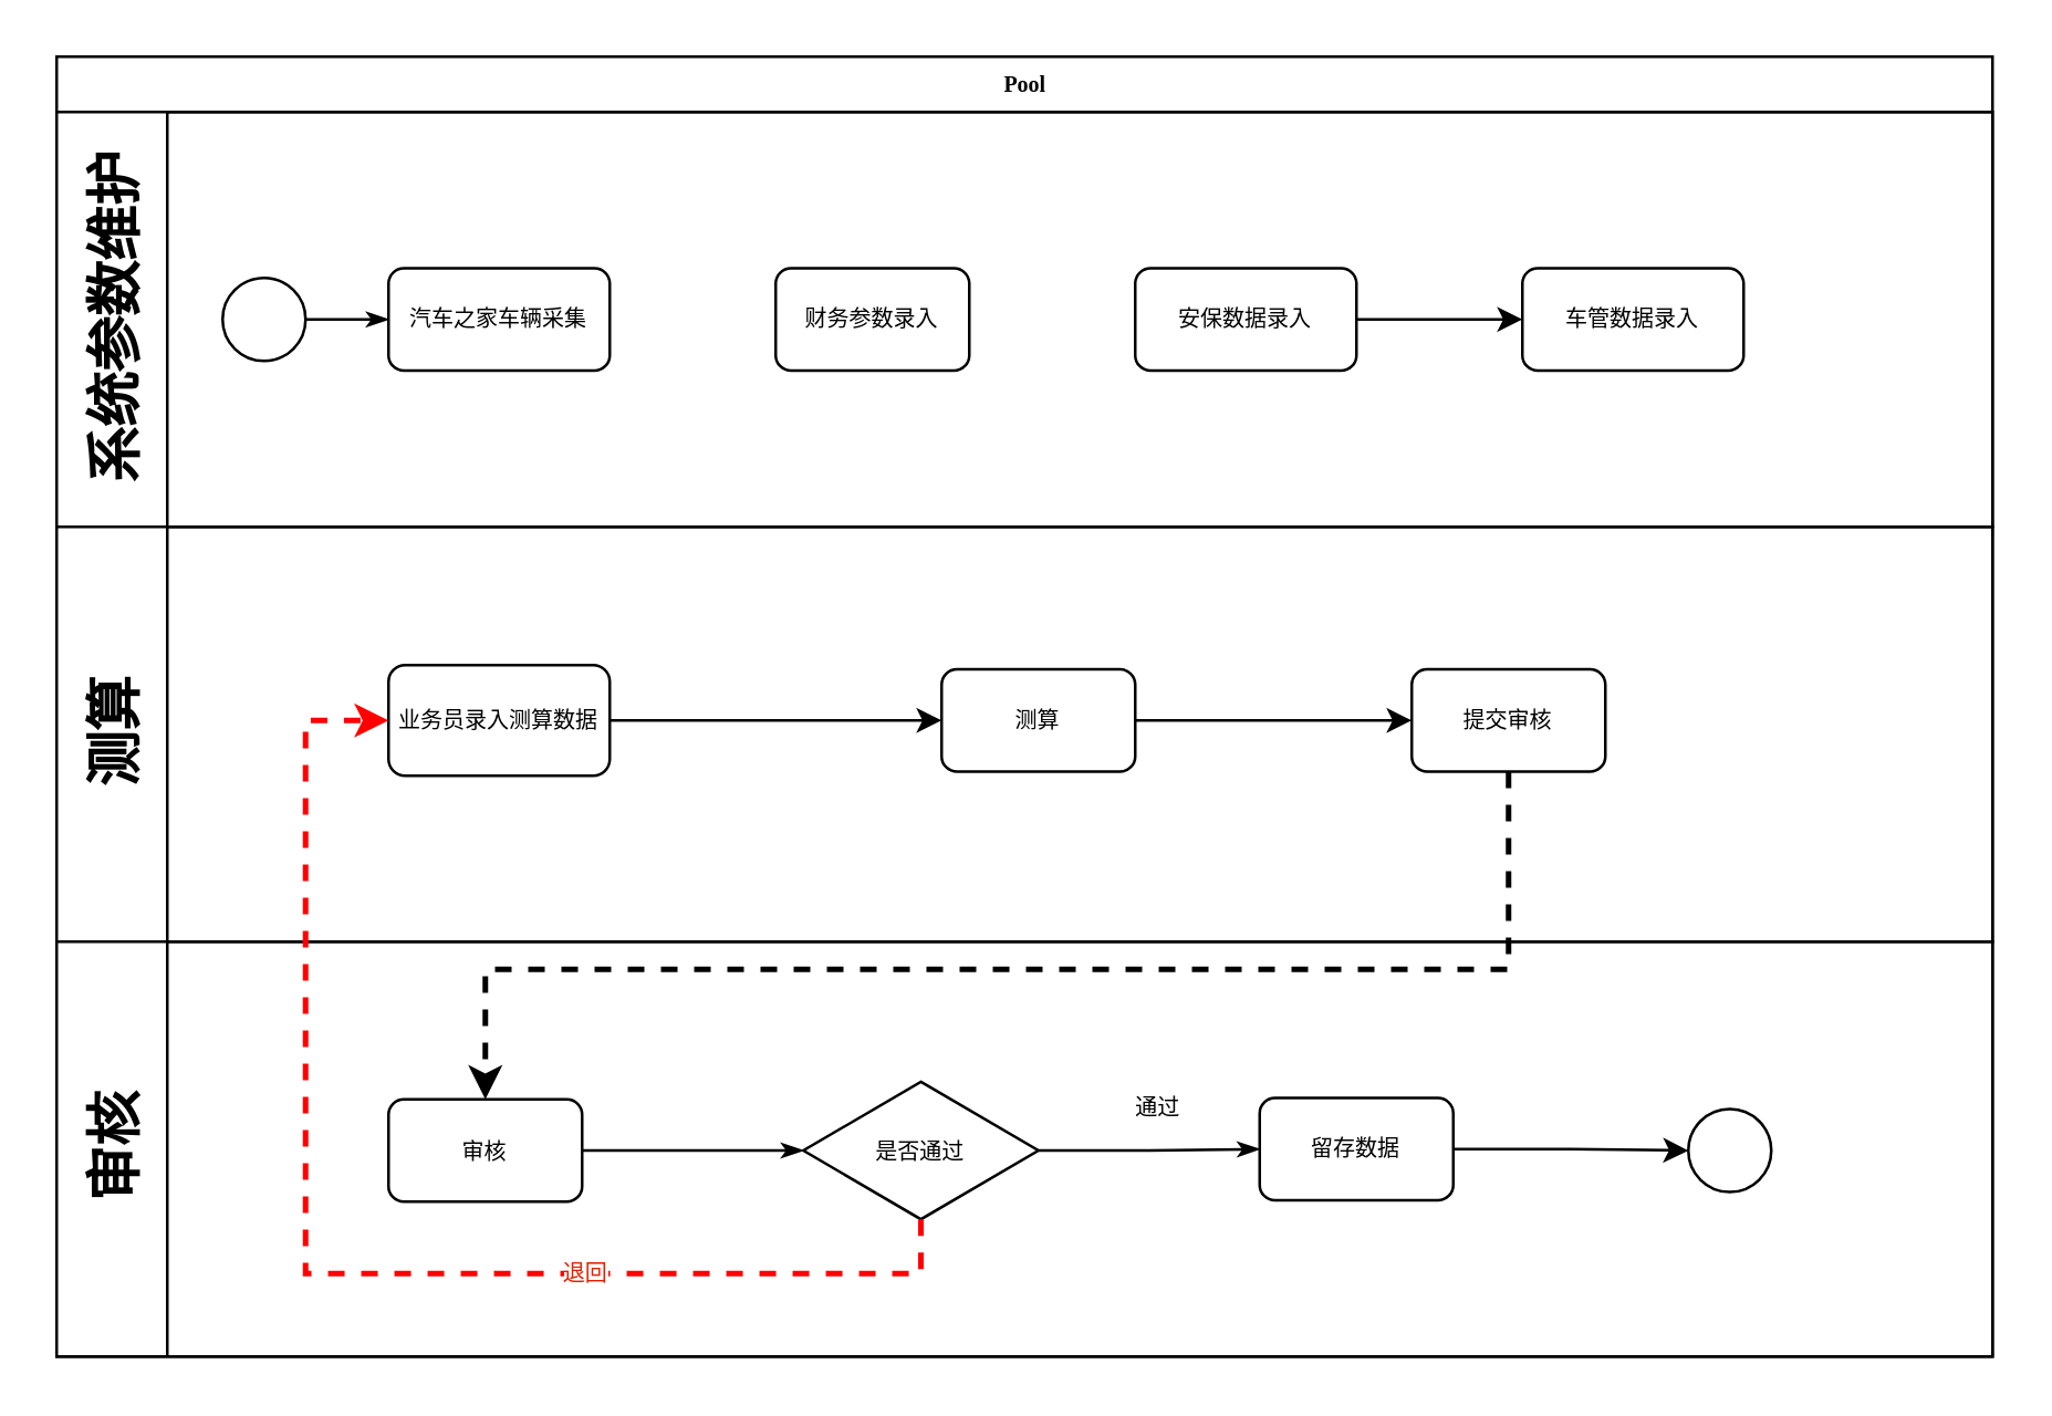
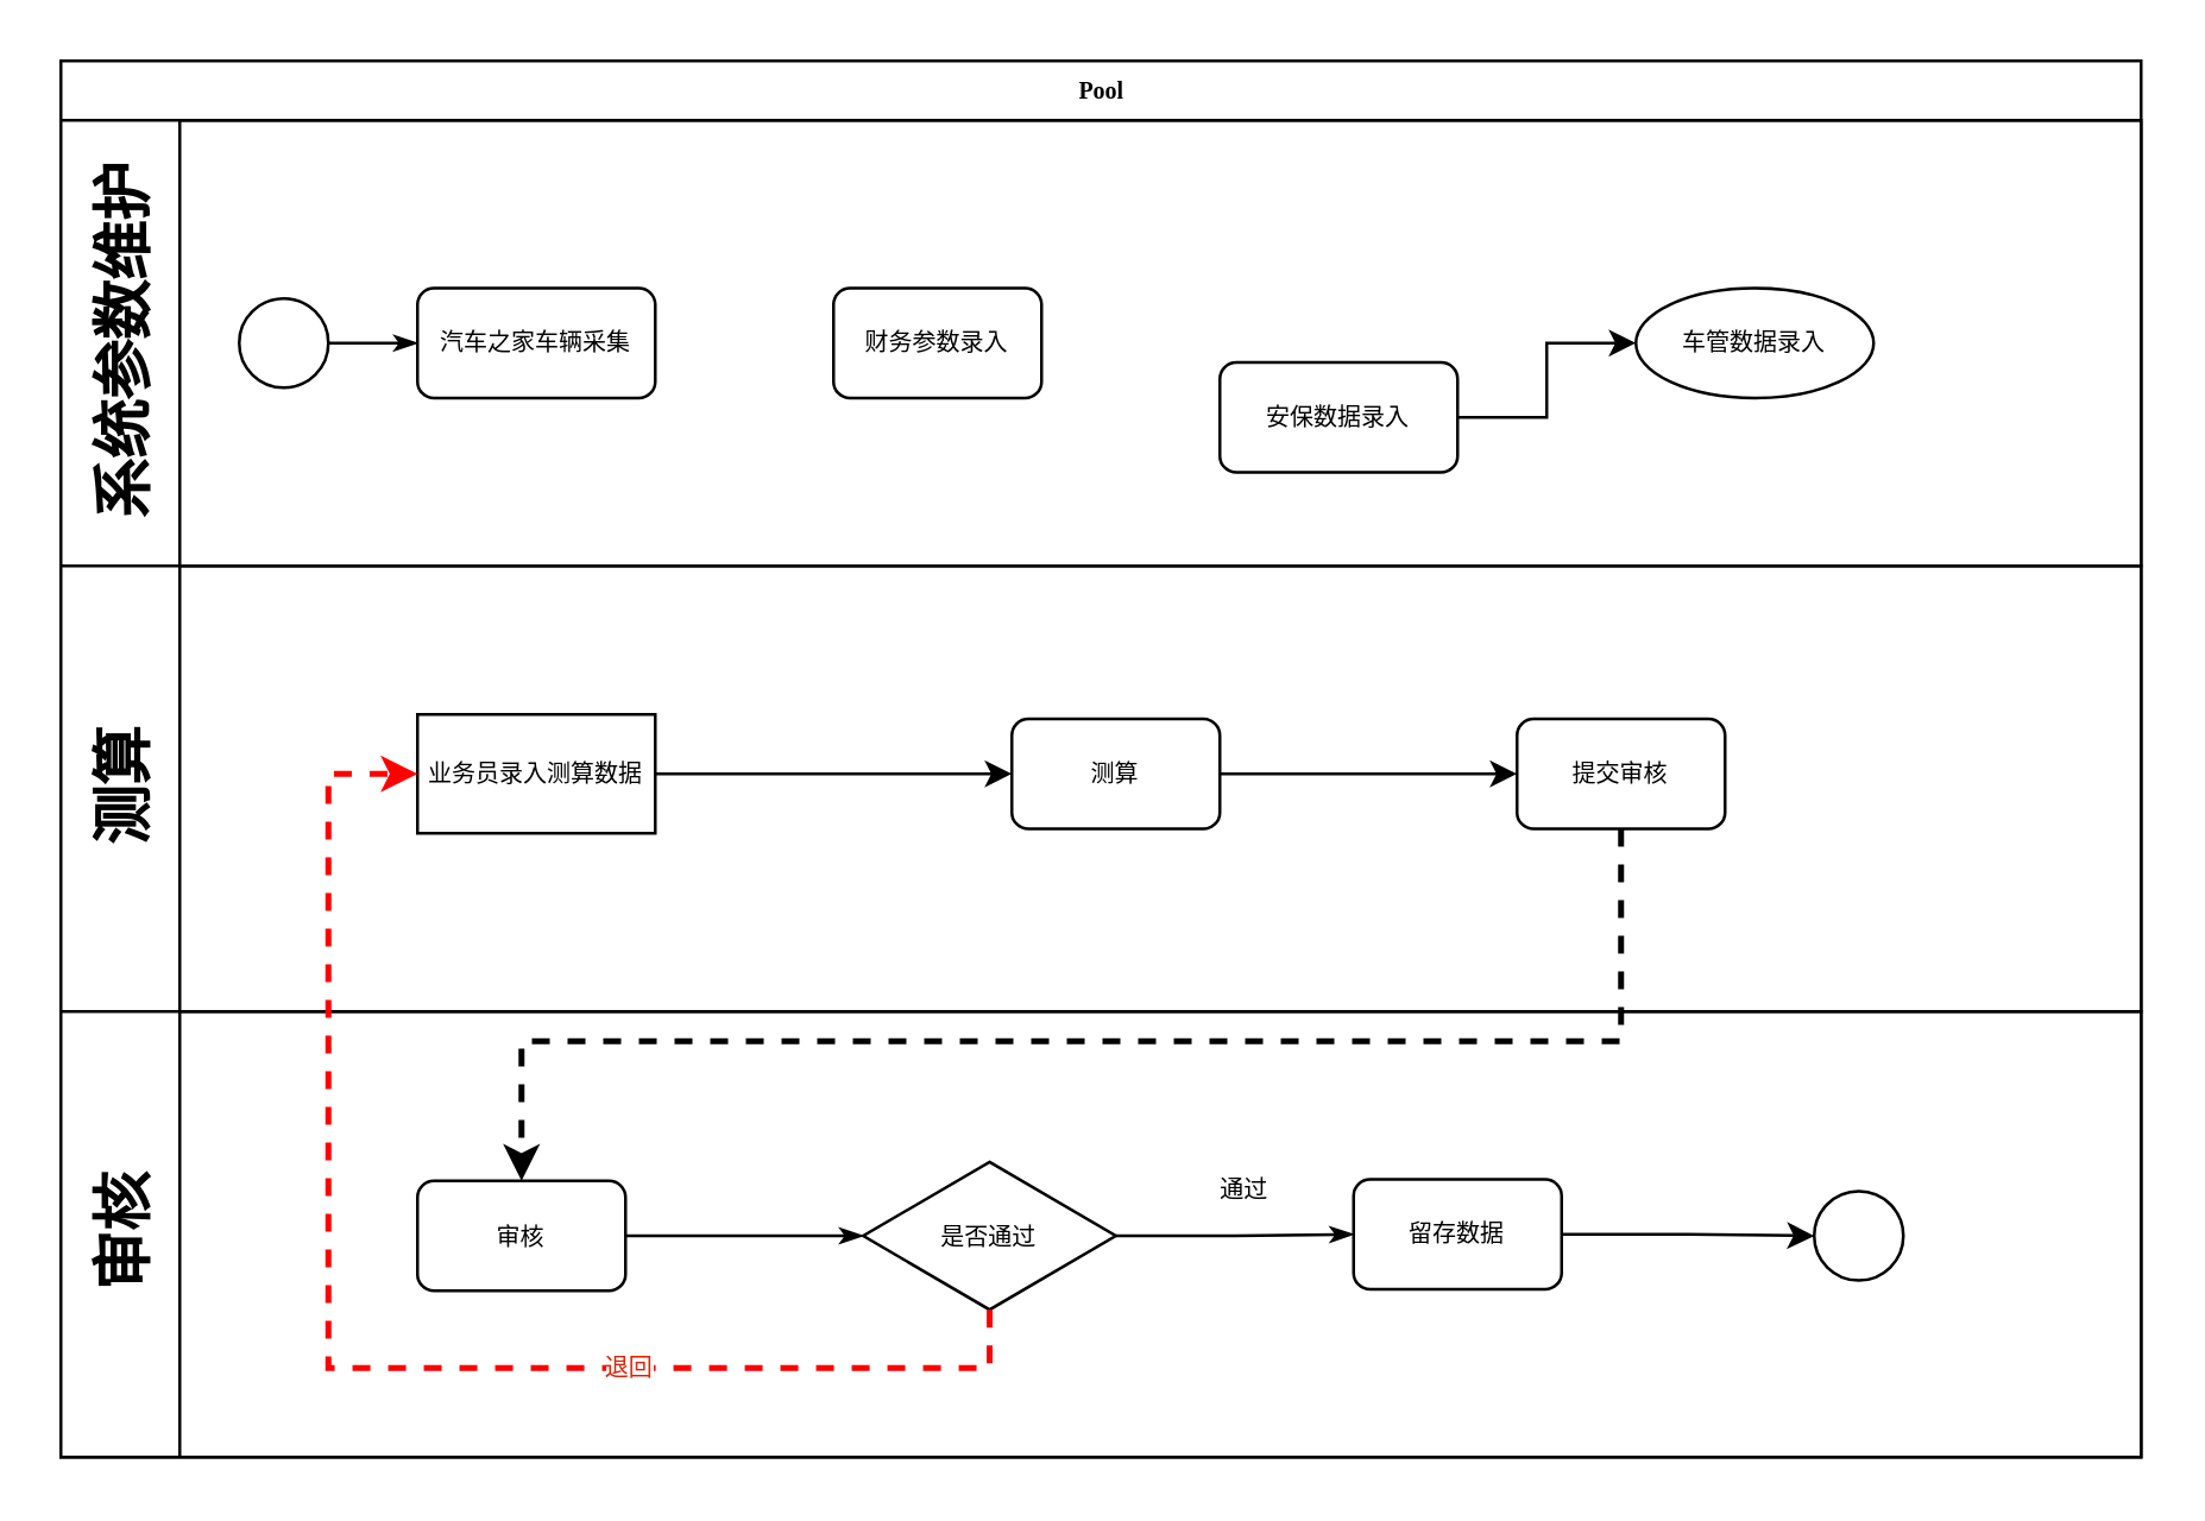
- <mxCell id="8" value="安保数据录入" style="rounded=1;whiteSpace=wrap;html=1;shadow=0;labelBackgroundColor=none;strokeWidth=1;fontFamily=Verdana;fontSize=8;align=center;" parent="3" vertex="1"><mxGeometry x="390" y="56.5" width="80" height="37" as="geometry" /></mxCell>
+ <mxCell id="8" value="安保数据录入" style="rounded=1;whiteSpace=wrap;html=1;shadow=0;labelBackgroundColor=none;strokeWidth=1;fontFamily=Verdana;fontSize=8;align=center;" parent="3" vertex="1"><mxGeometry x="390" y="81.5" width="80" height="37" as="geometry" /></mxCell>
- <mxCell id="10" value="车管数据录入" style="rounded=1;whiteSpace=wrap;html=1;shadow=0;labelBackgroundColor=none;strokeWidth=1;fontFamily=Verdana;fontSize=8;align=center;" parent="3" vertex="1"><mxGeometry x="530" y="56.5" width="80" height="37" as="geometry" /></mxCell>
+ <mxCell id="10" value="车管数据录入" style="ellipse;whiteSpace=wrap;html=1;shadow=0;labelBackgroundColor=none;strokeWidth=1;fontFamily=Verdana;fontSize=8;align=center;" parent="3" vertex="1"><mxGeometry x="530" y="56.5" width="80" height="37" as="geometry" /></mxCell>
- <mxCell id="13" value="业务员录入测算数据" style="rounded=1;whiteSpace=wrap;html=1;shadow=0;labelBackgroundColor=none;strokeWidth=1;fontFamily=Verdana;fontSize=8;align=center;" parent="11" vertex="1"><mxGeometry x="120" y="50" width="80" height="40" as="geometry" /></mxCell>
+ <mxCell id="13" value="业务员录入测算数据" style="whiteSpace=wrap;html=1;shadow=0;labelBackgroundColor=none;strokeWidth=1;fontFamily=Verdana;fontSize=8;align=center;rounded=0;" parent="11" vertex="1"><mxGeometry x="120" y="50" width="80" height="40" as="geometry" /></mxCell>
